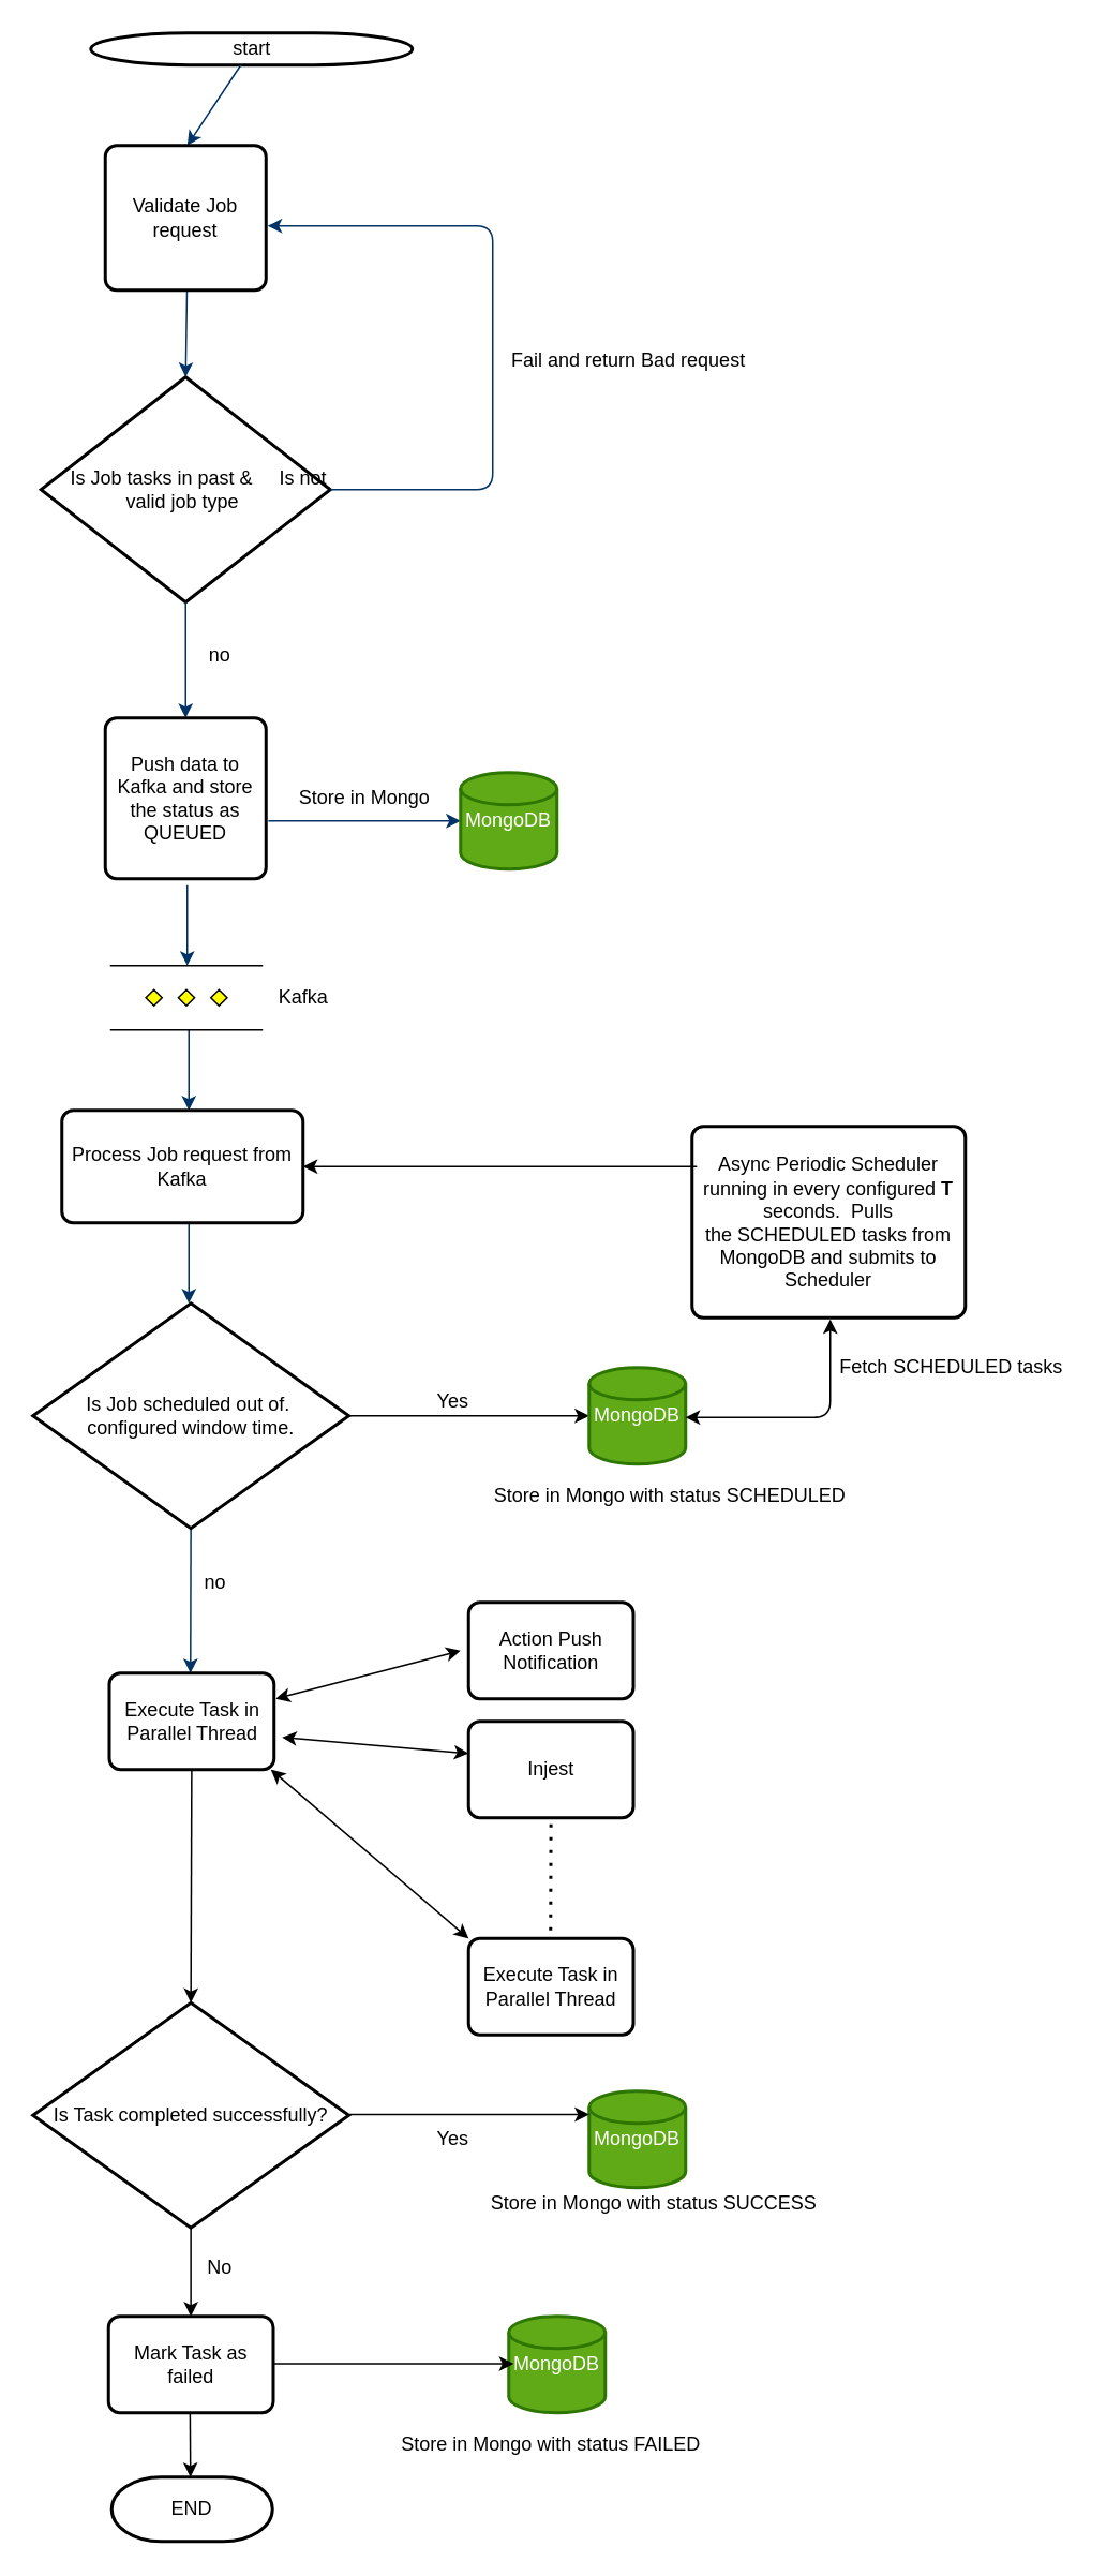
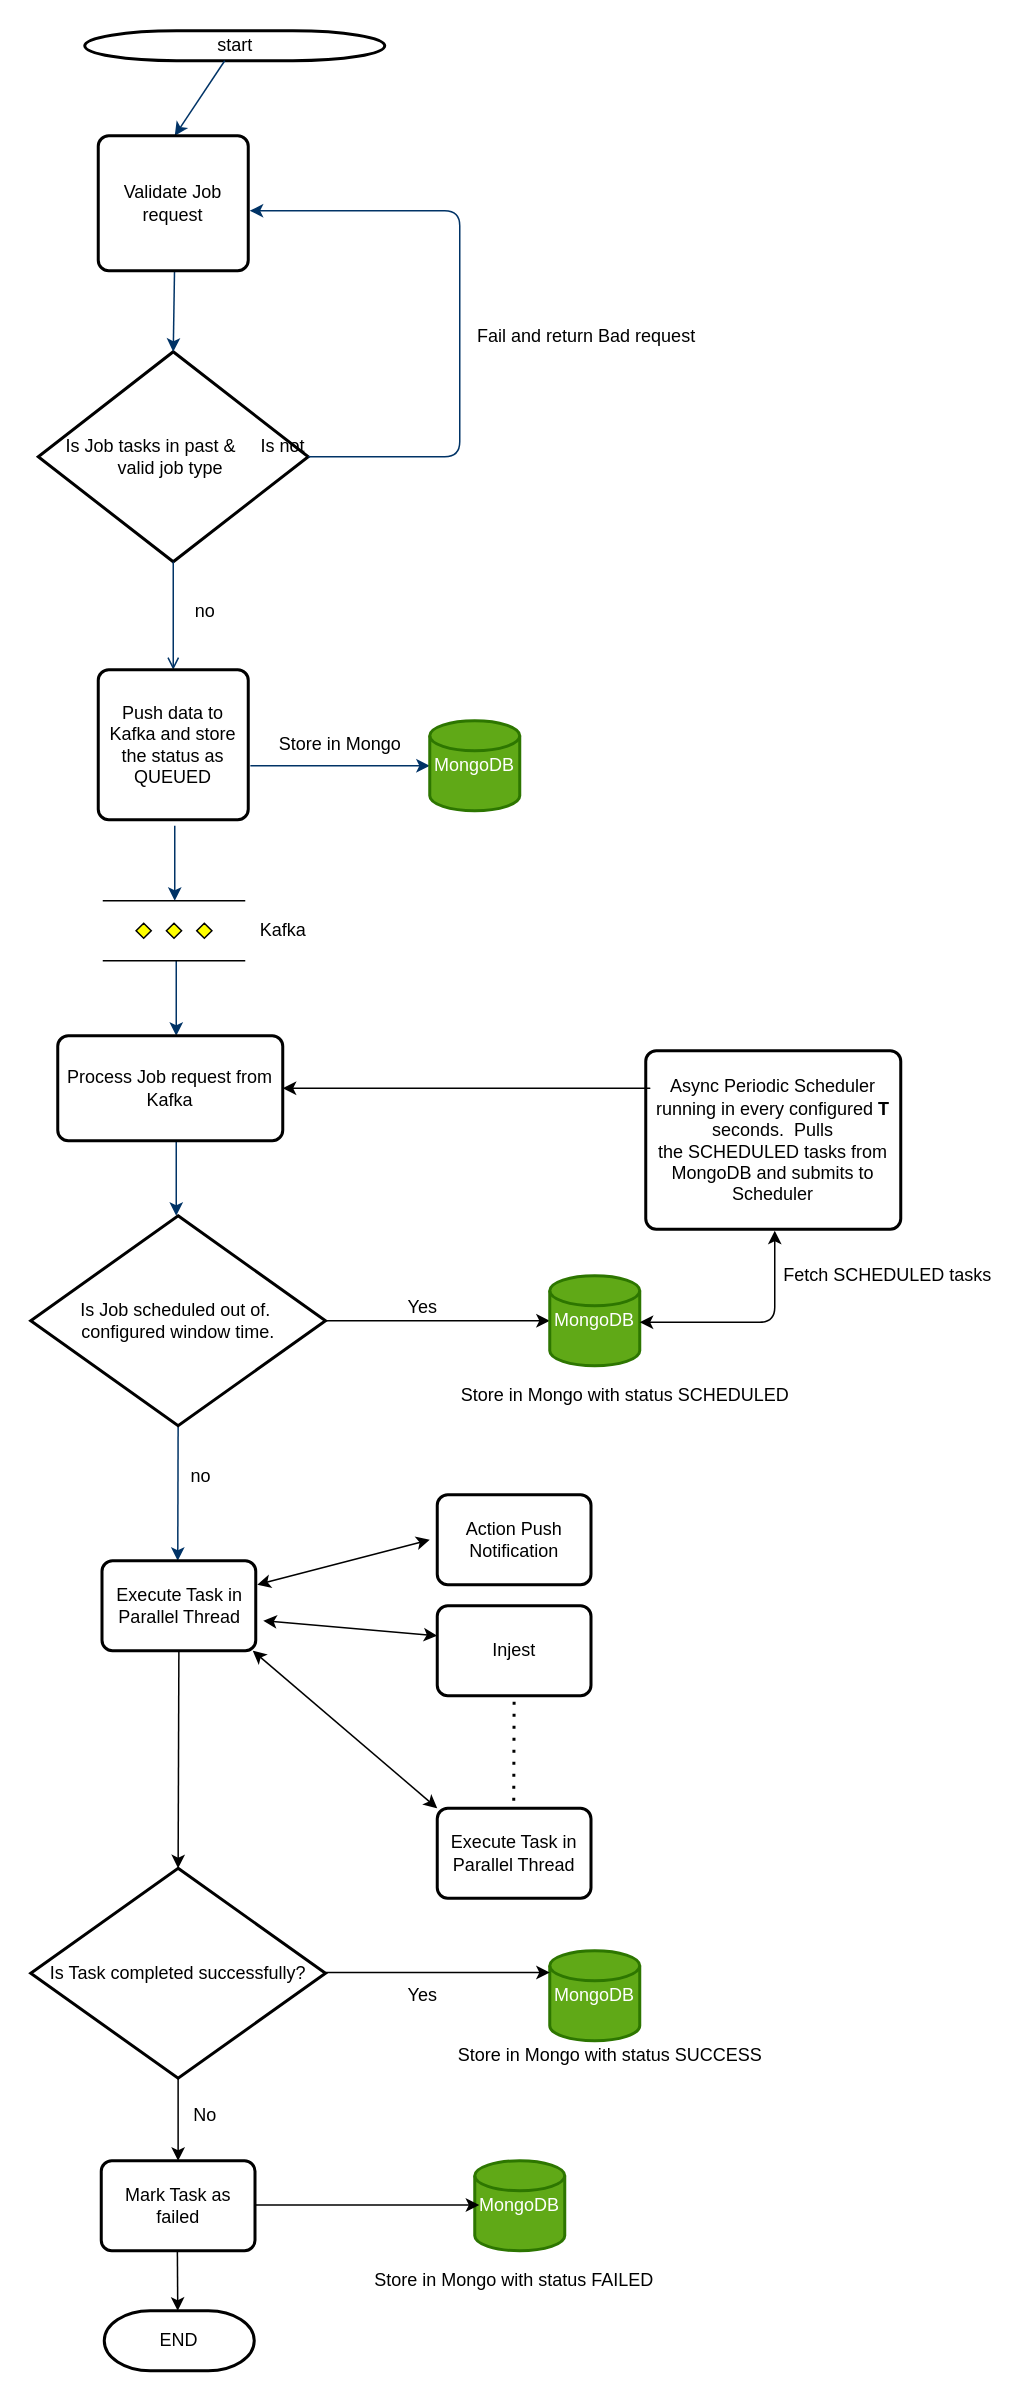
- <mxCell id="8" value="" style="edgeStyle=elbowEdgeStyle;elbow=horizontal;fontColor=#001933;fontStyle=1;strokeColor=#003366;strokeWidth=1;html=1;entryX=0.5;entryY=0;entryDx=0;entryDy=0;" parent="1" source="3" target="17" edge="1"><mxGeometry width="100" height="100" as="geometry"><mxPoint y="60" as="sourcePoint" x="-204" /><mxPoint x="116" y="470" as="targetPoint" /></mxGeometry></mxCell>
+ <mxCell id="8" value="" style="edgeStyle=elbowEdgeStyle;elbow=horizontal;fontColor=#001933;fontStyle=1;strokeColor=#003366;strokeWidth=1;html=1;entryX=0.5;entryY=0;entryDx=0;entryDy=0;endArrow=open;" parent="1" source="3" target="17" edge="1"><mxGeometry width="100" height="100" as="geometry"><mxPoint y="60" as="sourcePoint" x="-204" /><mxPoint x="116" y="470" as="targetPoint" /></mxGeometry></mxCell>
